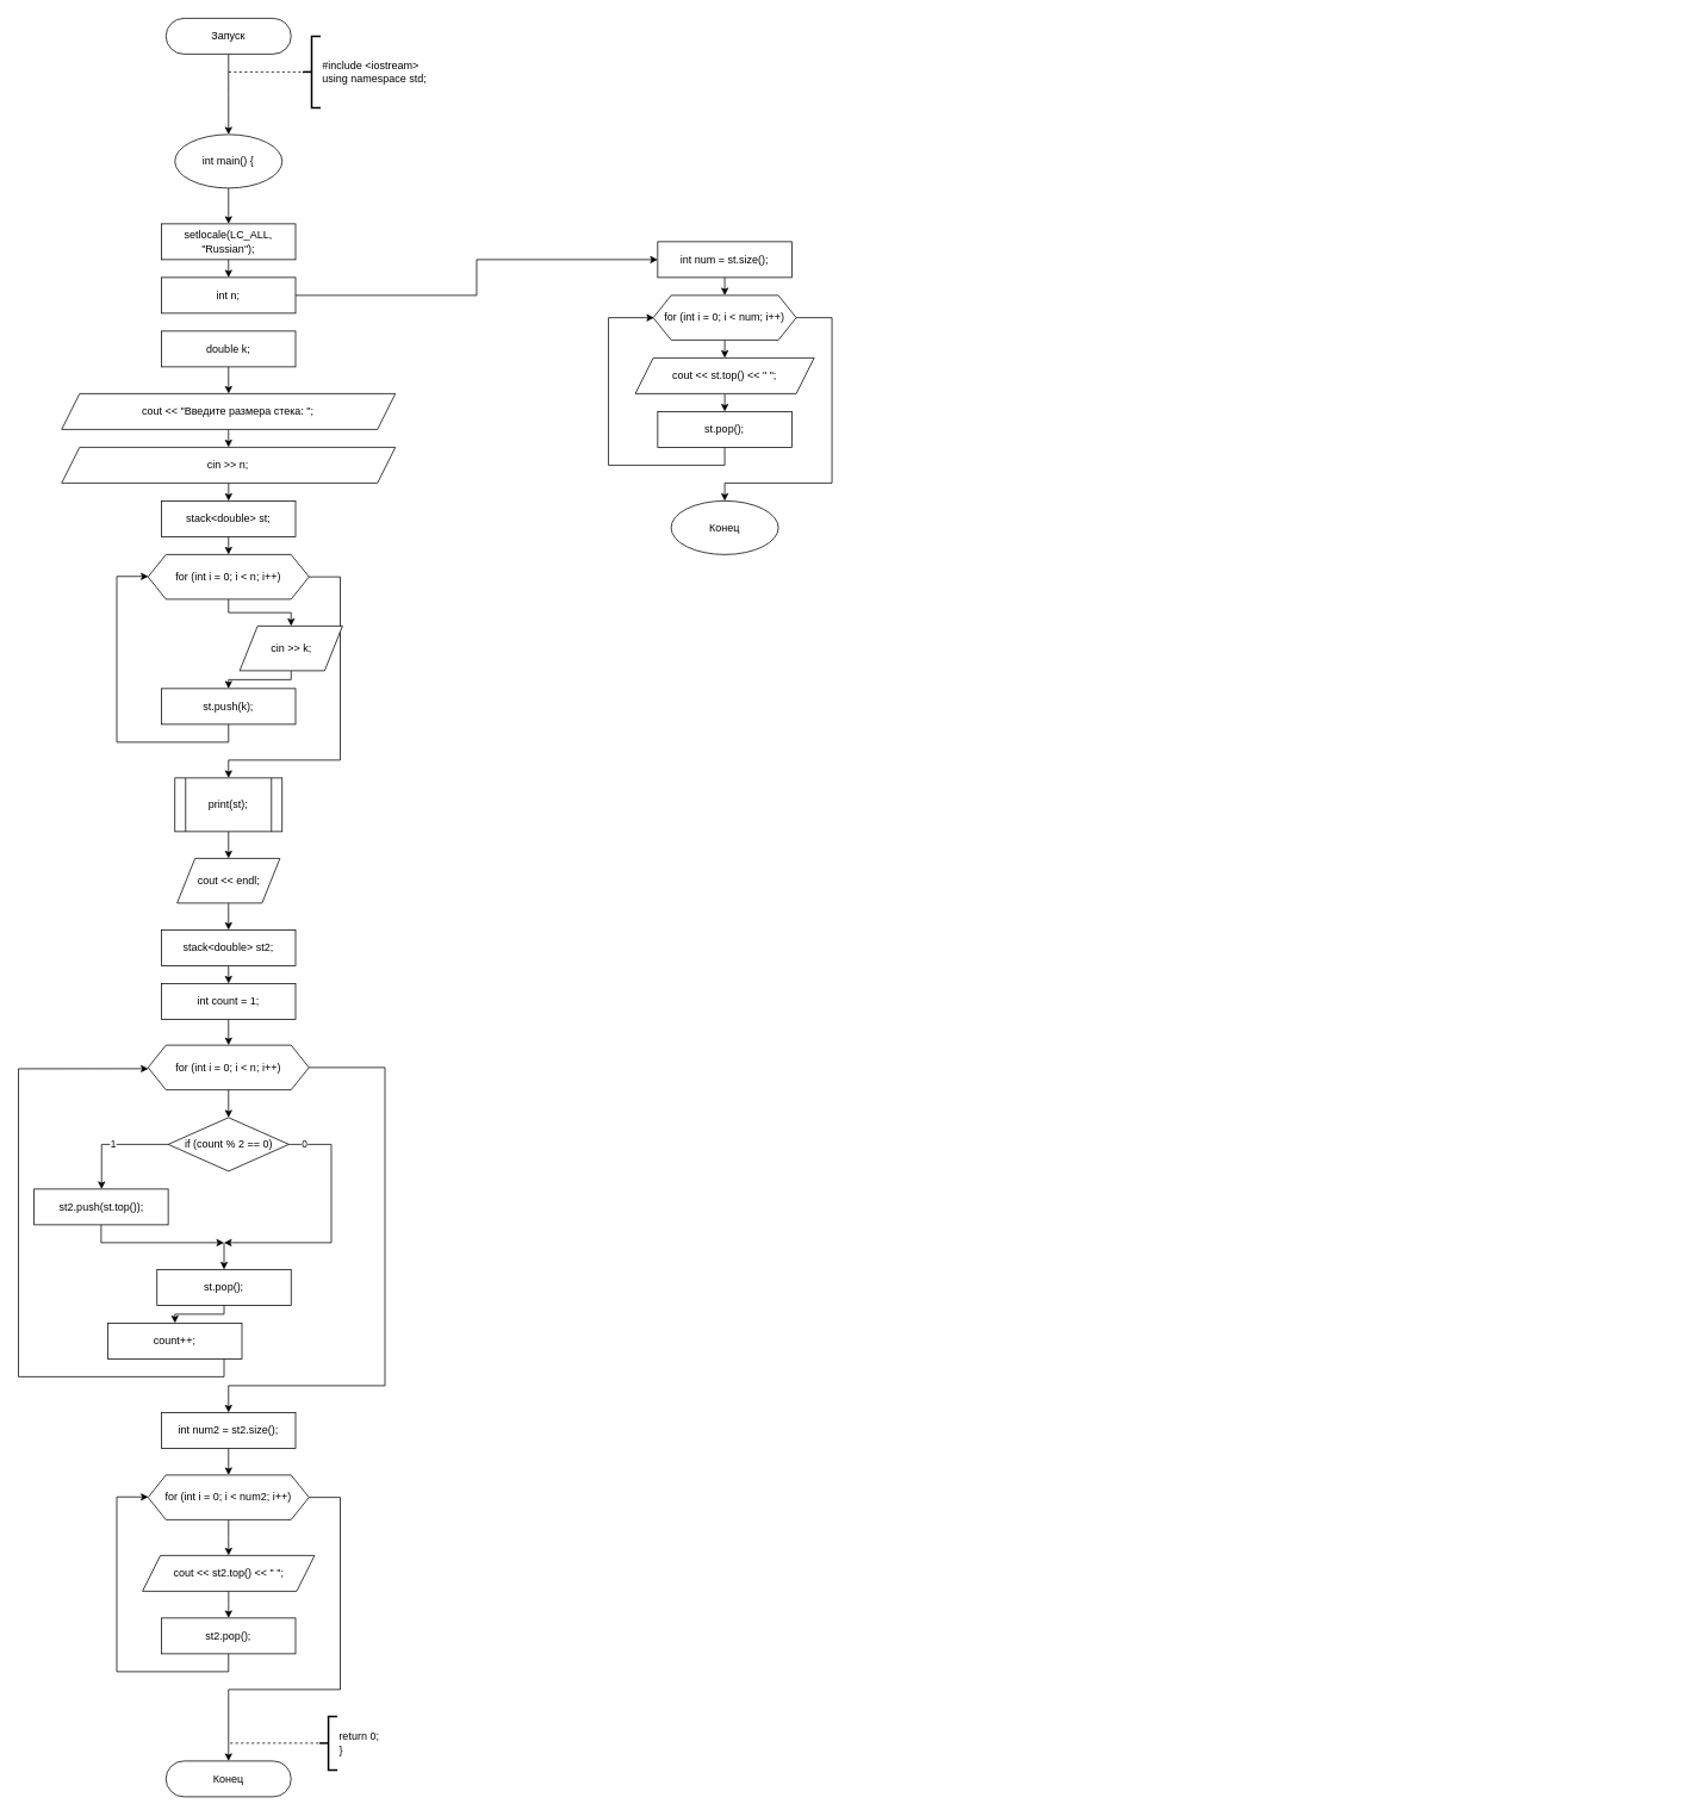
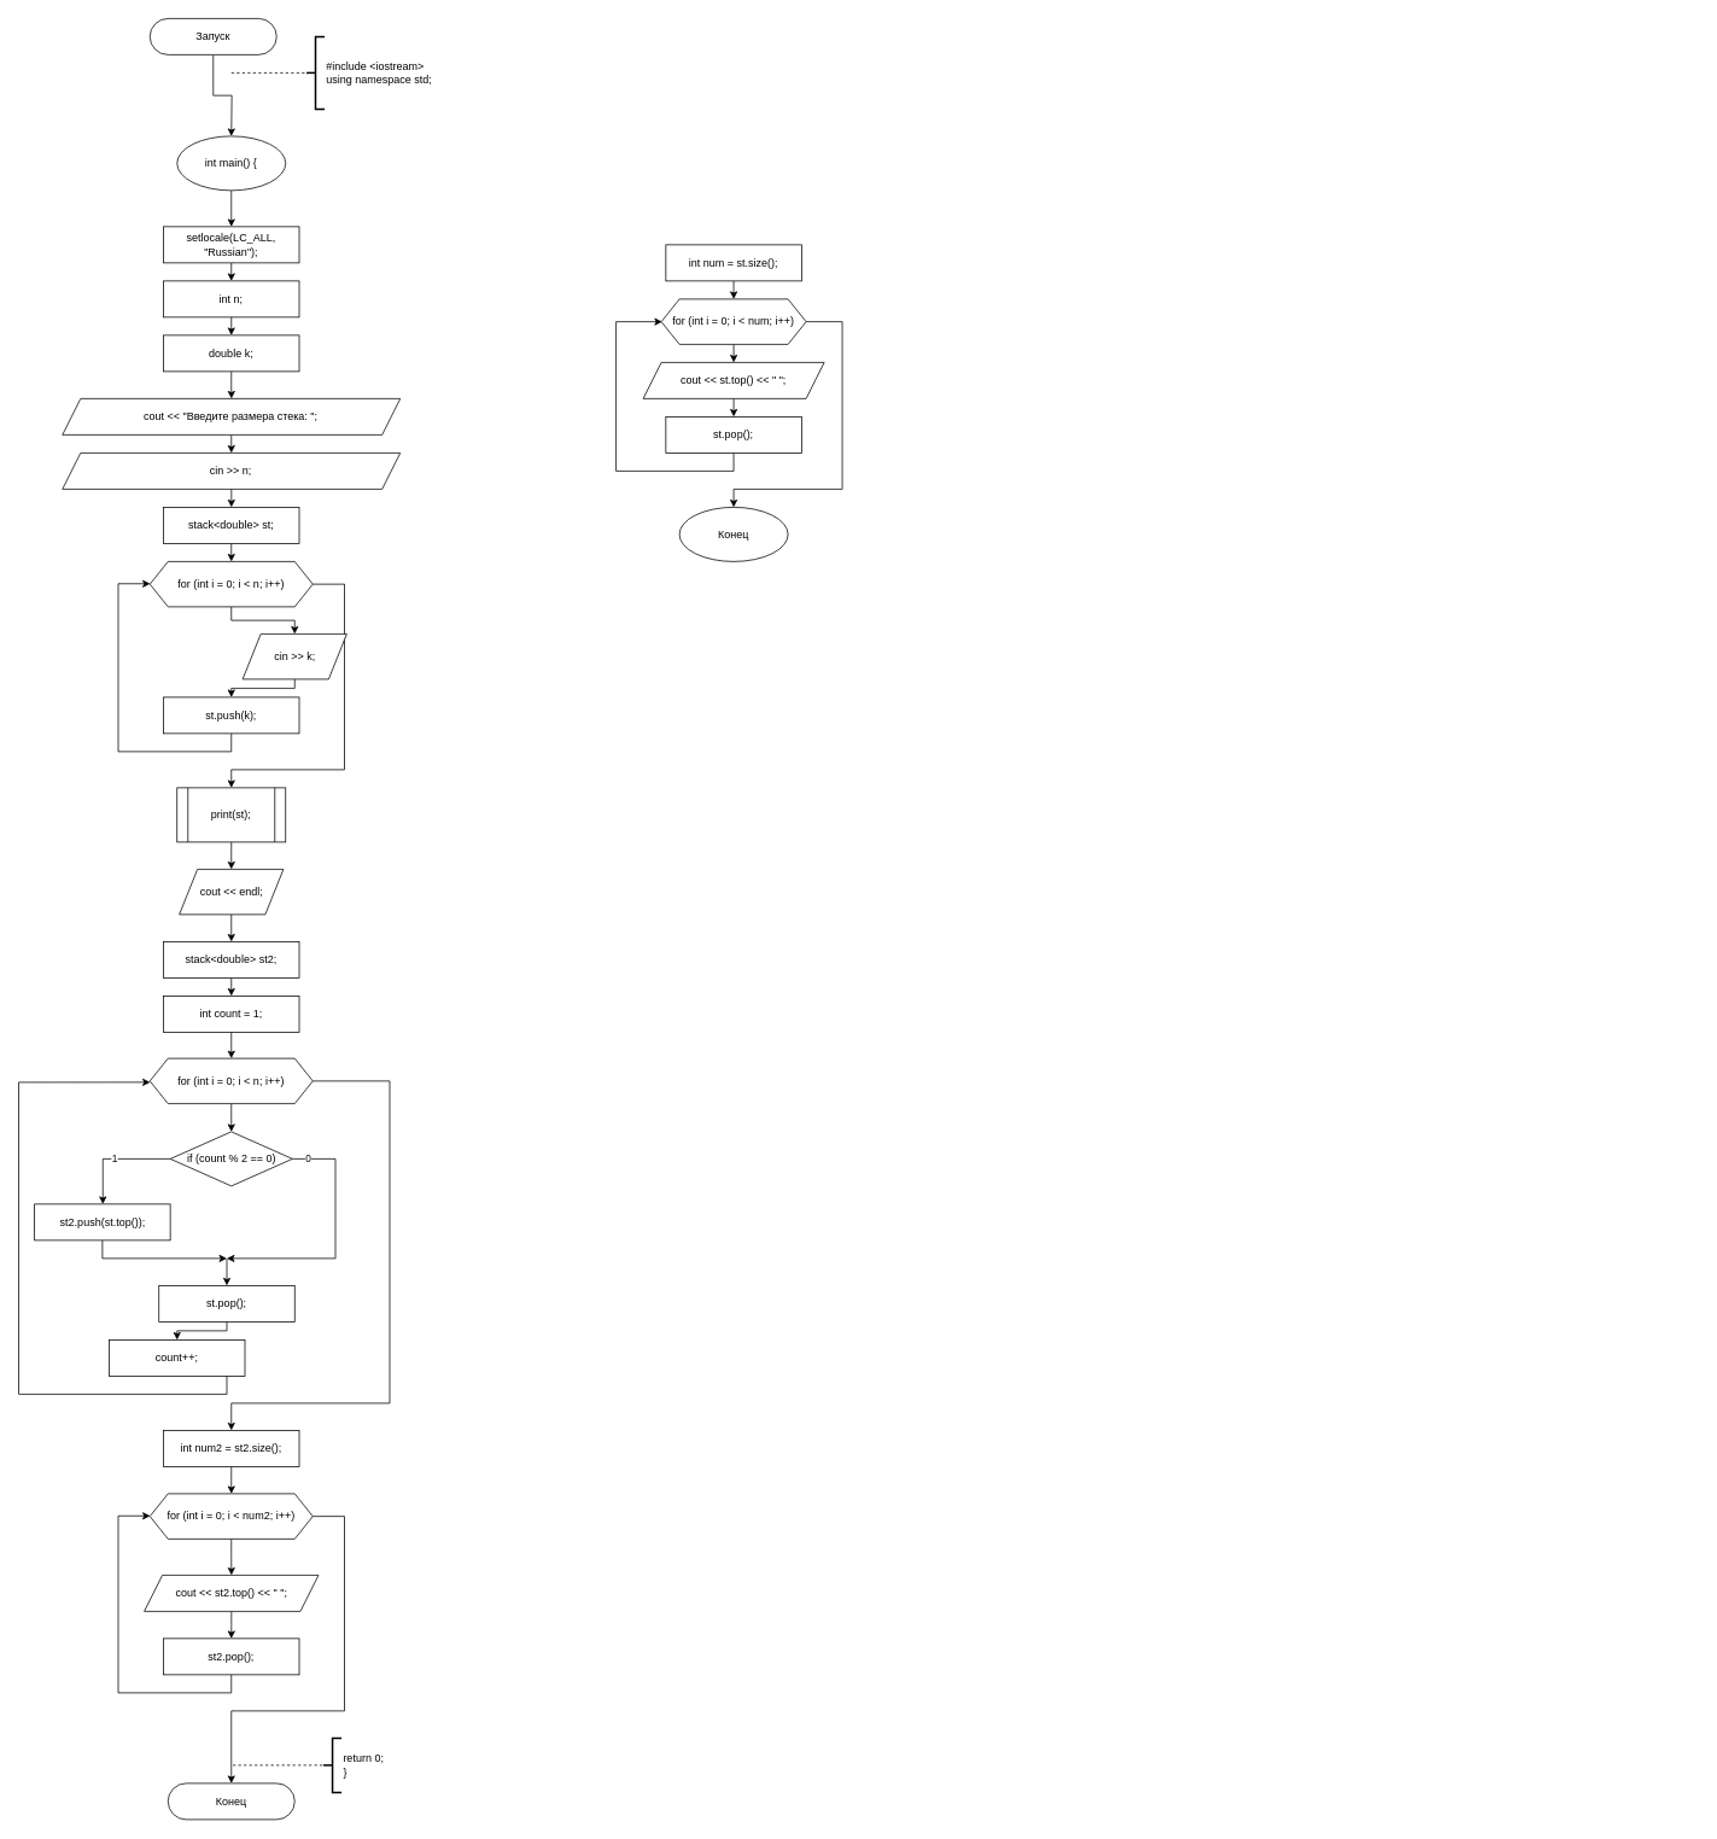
- <mxCell id="3" value="Запуск" style="rounded=1;whiteSpace=wrap;html=1;arcSize=50;" parent="1" vertex="1"><mxGeometry x="185" y="20" width="140" height="40" as="geometry" /></mxCell>
+ <mxCell id="3" value="Запуск" style="rounded=1;whiteSpace=wrap;html=1;arcSize=50;" parent="1" vertex="1"><mxGeometry x="165" y="20" width="140" height="40" as="geometry" /></mxCell>
- <mxCell id="13" style="edgeStyle=orthogonalEdgeStyle;rounded=0;html=1;" parent="1" source="14" target="22" edge="1"><mxGeometry relative="1" as="geometry" /></mxCell>
+ <mxCell id="13" style="edgeStyle=orthogonalEdgeStyle;rounded=0;html=1;" parent="1" source="14" target="16" edge="1"><mxGeometry relative="1" as="geometry" /></mxCell>
